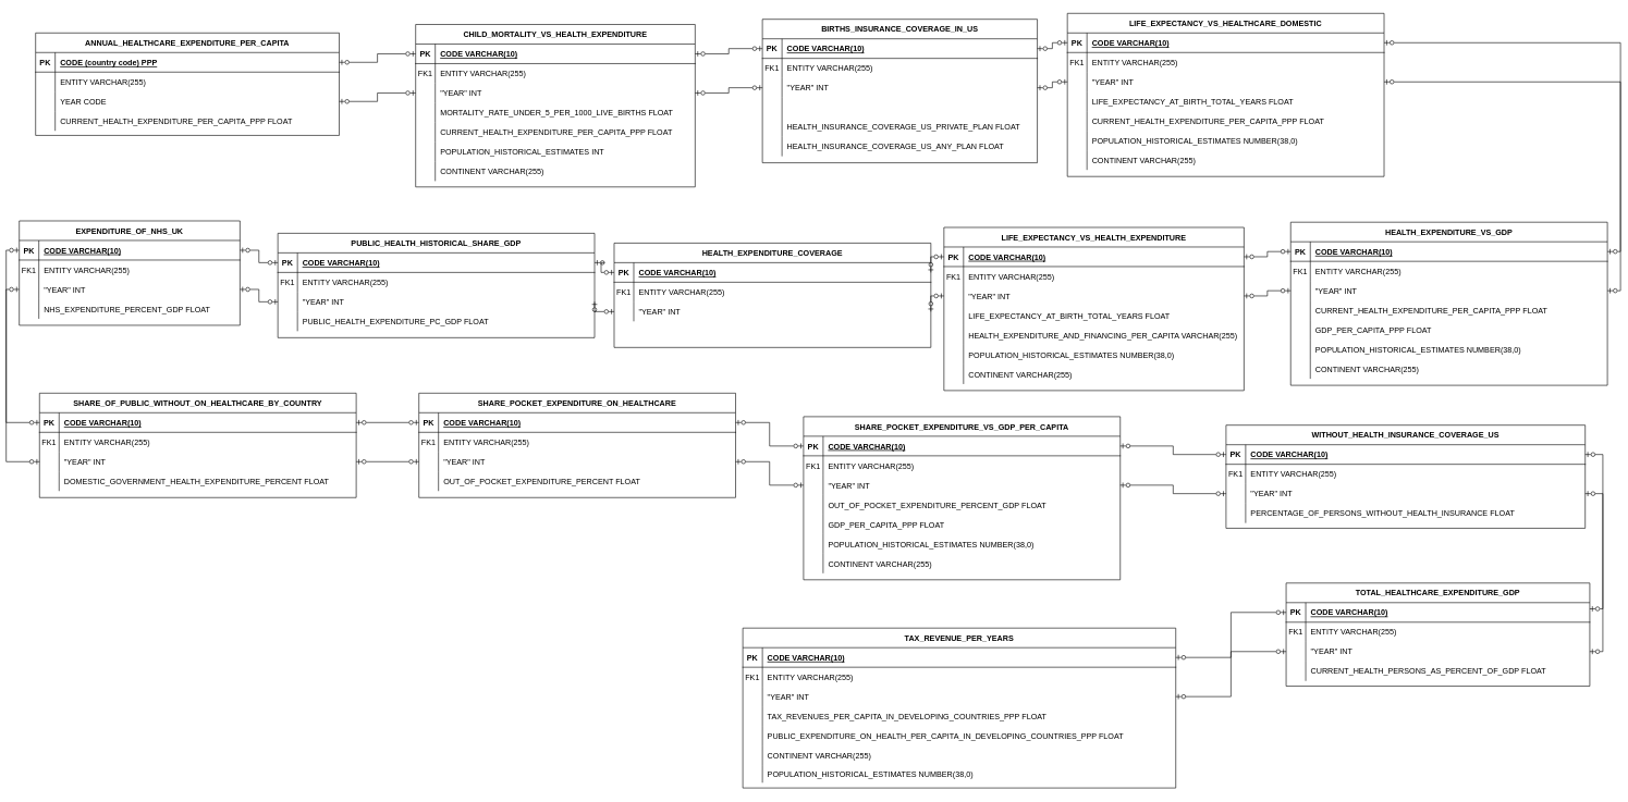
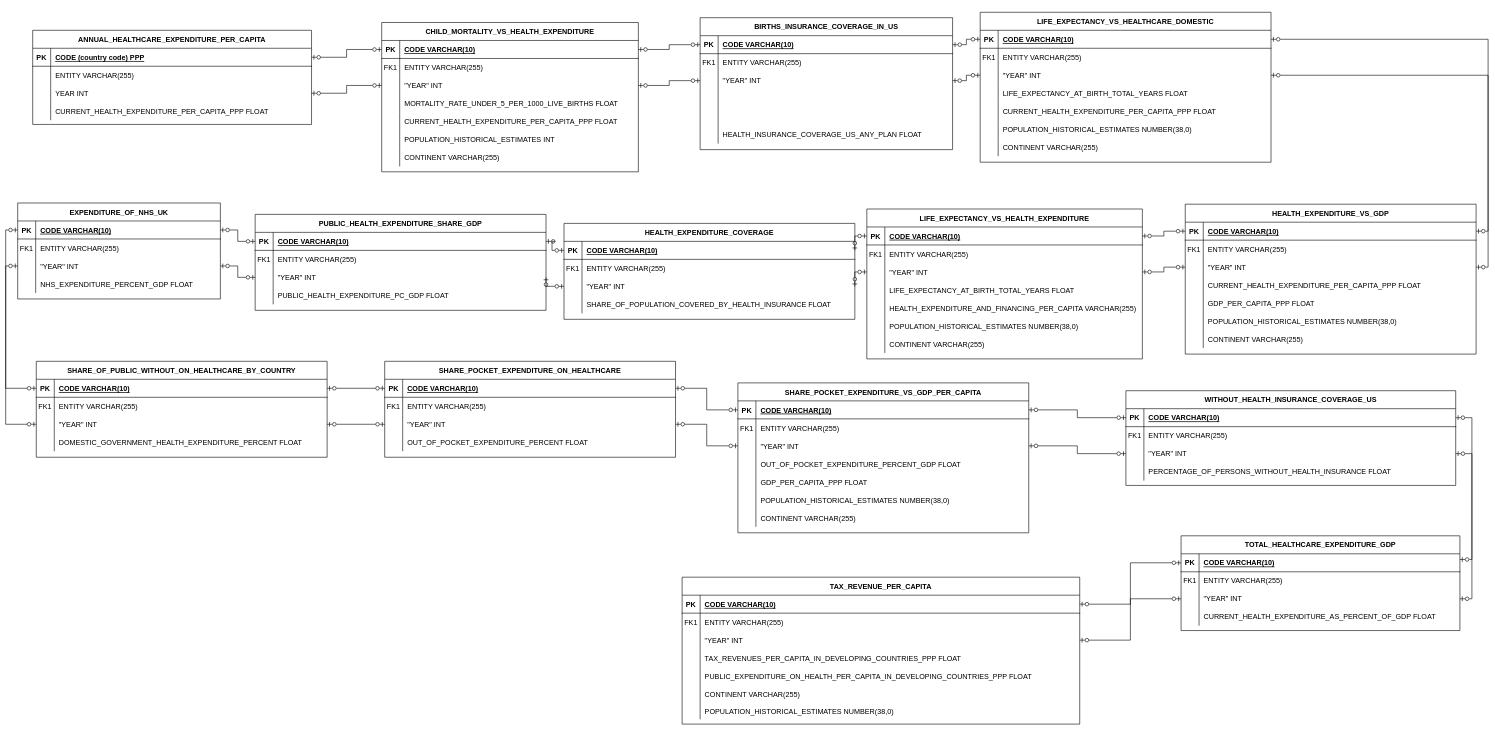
- <mxCell id="46" value="YEAR CODE" style="shape=partialRectangle;overflow=hidden;connectable=0;fillColor=none;top=0;left=0;bottom=0;right=0;align=left;spacingLeft=6;" parent="44" vertex="1"><mxGeometry x="30" width="435" height="30" as="geometry"><mxRectangle width="435" height="30" as="alternateBounds" /></mxGeometry></mxCell>
+ <mxCell id="46" value="YEAR INT" style="shape=partialRectangle;overflow=hidden;connectable=0;fillColor=none;top=0;left=0;bottom=0;right=0;align=left;spacingLeft=6;" parent="44" vertex="1"><mxGeometry x="30" width="435" height="30" as="geometry"><mxRectangle width="435" height="30" as="alternateBounds" /></mxGeometry></mxCell>
- <mxCell id="64" value="HEALTH_INSURANCE_COVERAGE_US_PRIVATE_PLAN FLOAT" style="shape=partialRectangle;overflow=hidden;connectable=0;fillColor=none;top=0;left=0;bottom=0;right=0;align=left;spacingLeft=6;" parent="62" vertex="1"><mxGeometry x="30" width="391" height="30" as="geometry"><mxRectangle width="391" height="30" as="alternateBounds" /></mxGeometry></mxCell>
- <mxCell id="125" value="PUBLIC_HEALTH_HISTORICAL_SHARE_GDP" style="shape=table;startSize=30;container=1;collapsible=1;childLayout=tableLayout;fixedRows=1;rowLines=0;fontStyle=1;align=center;resizeLast=1;" parent="1" vertex="1"><mxGeometry x="416" y="357" width="485" height="160" as="geometry" /></mxCell>
+ <mxCell id="125" value="PUBLIC_HEALTH_EXPENDITURE_SHARE_GDP" style="shape=table;startSize=30;container=1;collapsible=1;childLayout=tableLayout;fixedRows=1;rowLines=0;fontStyle=1;align=center;resizeLast=1;" parent="1" vertex="1"><mxGeometry x="416" y="357" width="485" height="160" as="geometry" /></mxCell>
+ <mxCell id="80" value="SHARE_OF_POPULATION_COVERED_BY_HEALTH_INSURANCE FLOAT" style="shape=partialRectangle;overflow=hidden;connectable=0;fillColor=none;top=0;left=0;bottom=0;right=0;align=left;spacingLeft=6;" parent="78" vertex="1"><mxGeometry x="30" width="455" height="30" as="geometry"><mxRectangle width="455" height="30" as="alternateBounds" /></mxGeometry></mxCell>
- <mxCell id="186" value="TAX_REVENUE_PER_YEARS" style="shape=table;startSize=30;container=1;collapsible=1;childLayout=tableLayout;fixedRows=1;rowLines=0;fontStyle=1;align=center;resizeLast=1;" parent="1" vertex="1"><mxGeometry x="1128" y="962" width="663" height="245" as="geometry" /></mxCell>
+ <mxCell id="186" value="TAX_REVENUE_PER_CAPITA" style="shape=table;startSize=30;container=1;collapsible=1;childLayout=tableLayout;fixedRows=1;rowLines=0;fontStyle=1;align=center;resizeLast=1;" parent="1" vertex="1"><mxGeometry x="1128" y="962" width="663" height="245" as="geometry" /></mxCell>
- <mxCell id="220" value="CURRENT_HEALTH_PERSONS_AS_PERCENT_OF_GDP FLOAT" style="shape=partialRectangle;overflow=hidden;connectable=0;fillColor=none;top=0;left=0;bottom=0;right=0;align=left;spacingLeft=6;" parent="218" vertex="1"><mxGeometry x="30" width="435" height="30" as="geometry"><mxRectangle width="435" height="30" as="alternateBounds" /></mxGeometry></mxCell>
+ <mxCell id="220" value="CURRENT_HEALTH_EXPENDITURE_AS_PERCENT_OF_GDP FLOAT" style="shape=partialRectangle;overflow=hidden;connectable=0;fillColor=none;top=0;left=0;bottom=0;right=0;align=left;spacingLeft=6;" parent="218" vertex="1"><mxGeometry x="30" width="435" height="30" as="geometry"><mxRectangle width="435" height="30" as="alternateBounds" /></mxGeometry></mxCell>
